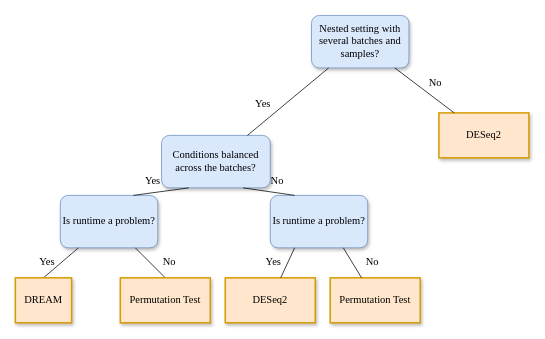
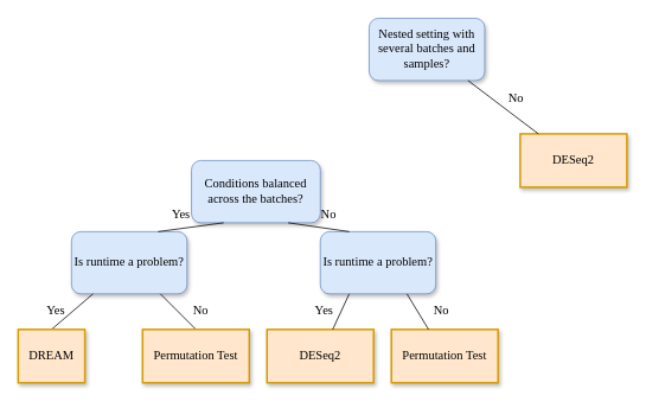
- <mxCell id="6" value="&lt;font style=&quot;font-size: 14px;&quot;&gt;Yes&lt;/font&gt;" style="rounded=0;html=1;labelBackgroundColor=none;startArrow=none;startFill=0;startSize=5;endArrow=none;endFill=0;endSize=5;jettySize=auto;orthogonalLoop=1;strokeWidth=1;fontFamily=Verdana;fontSize=12" parent="1" source="2" target="3" edge="1"><mxGeometry x="0.4" y="-18" relative="1" as="geometry"><mxPoint as="offset" /></mxGeometry></mxCell>
